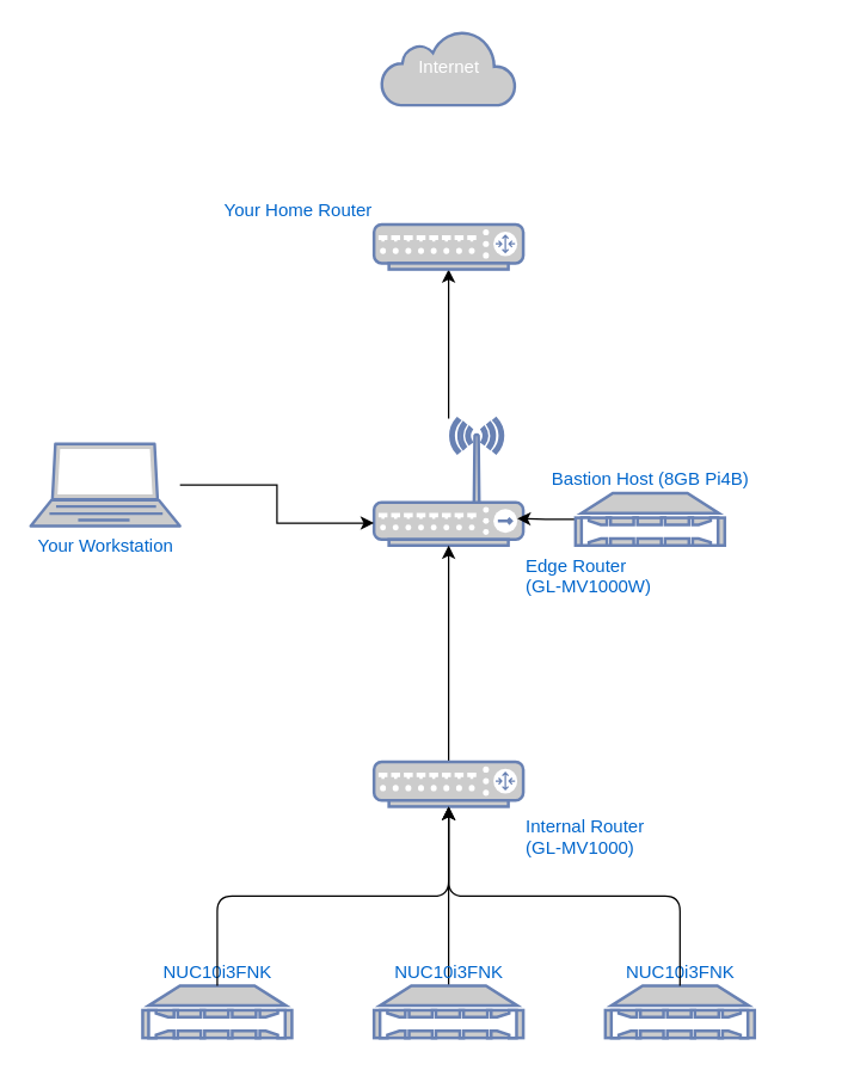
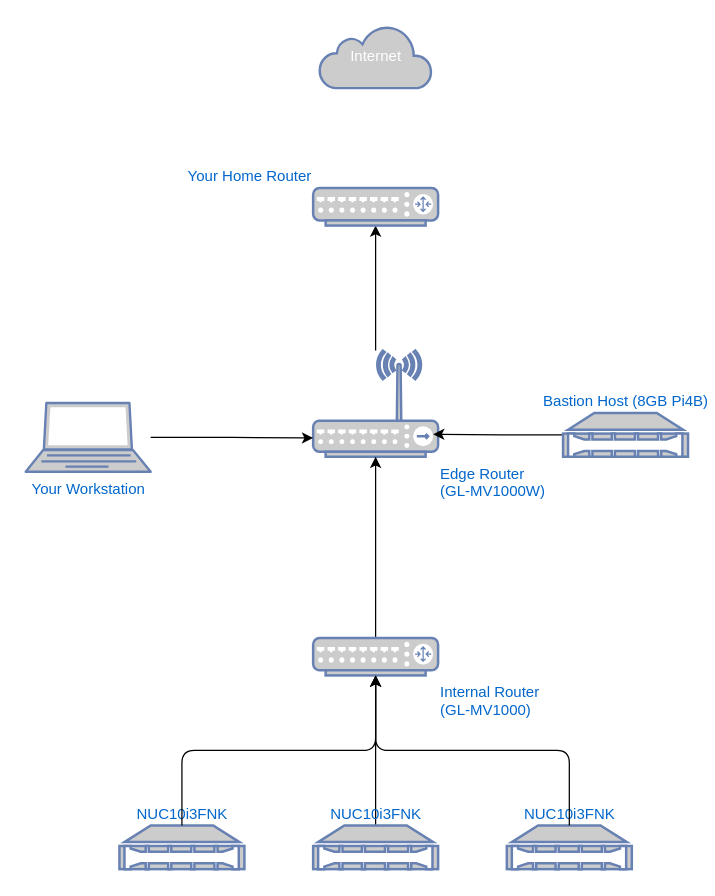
- <mxCell id="7" value="Your Workstation" style="fontColor=#0066CC;verticalAlign=top;verticalLabelPosition=bottom;labelPosition=center;align=center;html=1;outlineConnect=0;fillColor=#CCCCCC;strokeColor=#6881B3;gradientColor=none;gradientDirection=north;strokeWidth=2;shape=mxgraph.networks.laptop;" parent="1" vertex="1"><mxGeometry x="20" y="297" width="100" height="55" as="geometry" /></mxCell>
+ <mxCell id="7" value="Your Workstation" style="fontColor=#0066CC;verticalAlign=top;verticalLabelPosition=bottom;labelPosition=center;align=center;html=1;outlineConnect=0;fillColor=#CCCCCC;strokeColor=#6881B3;gradientColor=none;gradientDirection=north;strokeWidth=2;shape=mxgraph.networks.laptop;" parent="1" vertex="1"><mxGeometry x="20" y="322" width="100" height="55" as="geometry" /></mxCell>
- <mxCell id="12" value="Bastion Host (8GB Pi4B)" style="fontColor=#0066CC;verticalAlign=bottom;verticalLabelPosition=top;labelPosition=center;align=center;html=1;outlineConnect=0;fillColor=#CCCCCC;strokeColor=#6881B3;gradientColor=none;gradientDirection=north;strokeWidth=2;shape=mxgraph.networks.nas_filer;" parent="1" vertex="1"><mxGeometry x="385" y="330" width="100" height="35" as="geometry" /></mxCell>
+ <mxCell id="12" value="Bastion Host (8GB Pi4B)" style="fontColor=#0066CC;verticalAlign=bottom;verticalLabelPosition=top;labelPosition=center;align=center;html=1;outlineConnect=0;fillColor=#CCCCCC;strokeColor=#6881B3;gradientColor=none;gradientDirection=north;strokeWidth=2;shape=mxgraph.networks.nas_filer;" parent="1" vertex="1"><mxGeometry x="450" y="330" width="100" height="35" as="geometry" /></mxCell>
